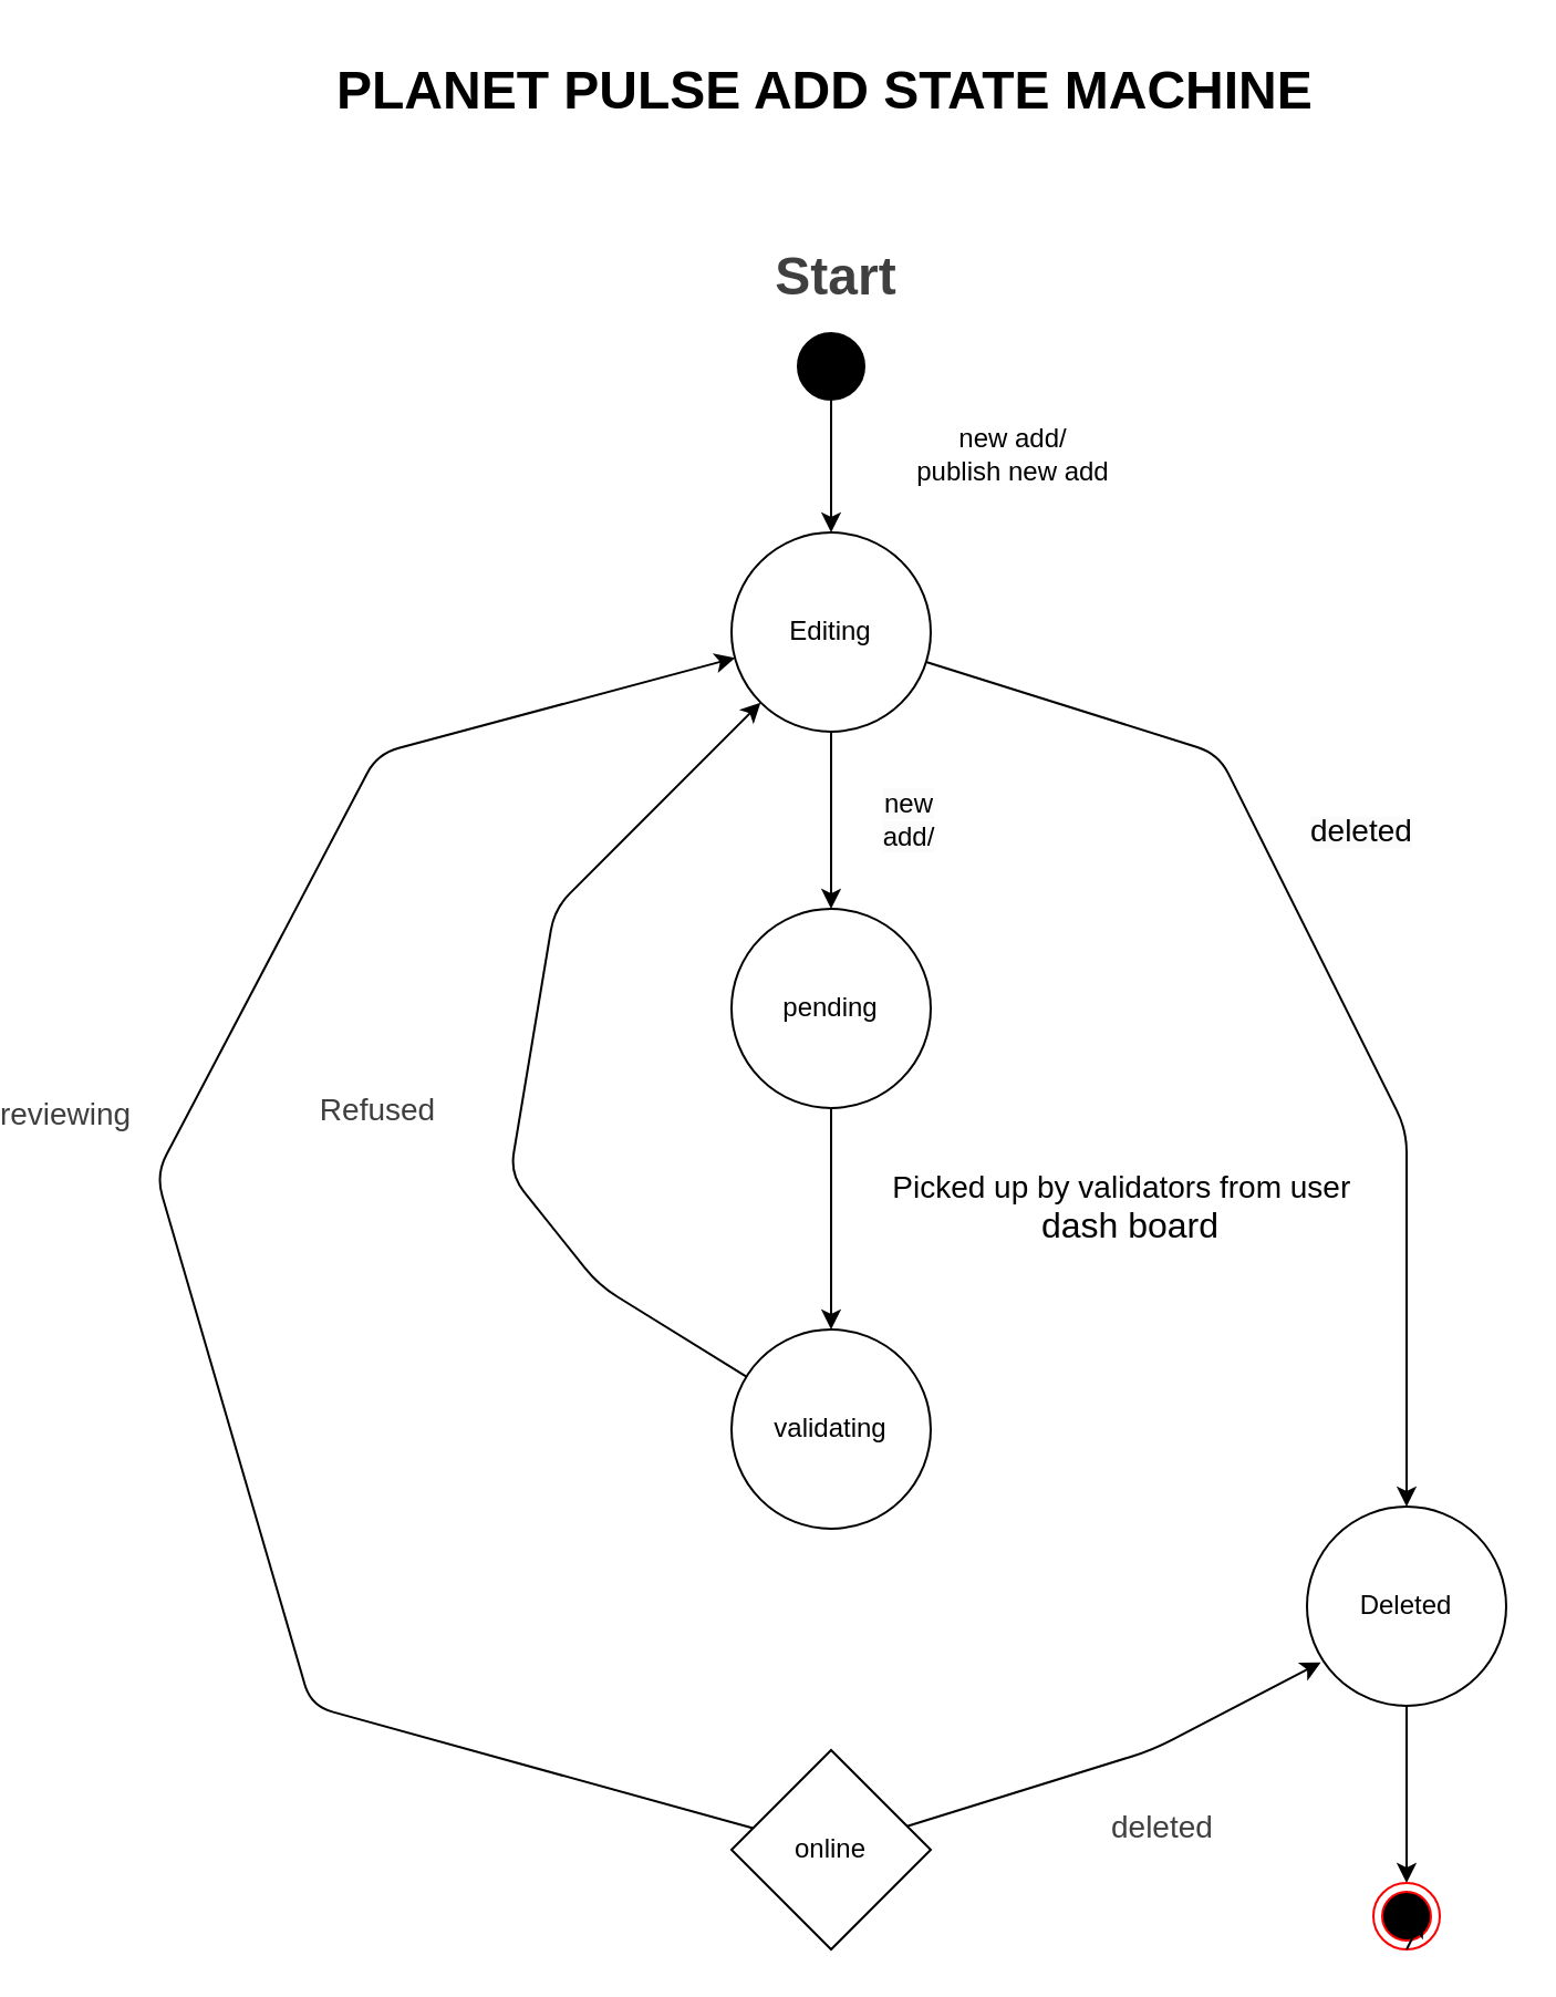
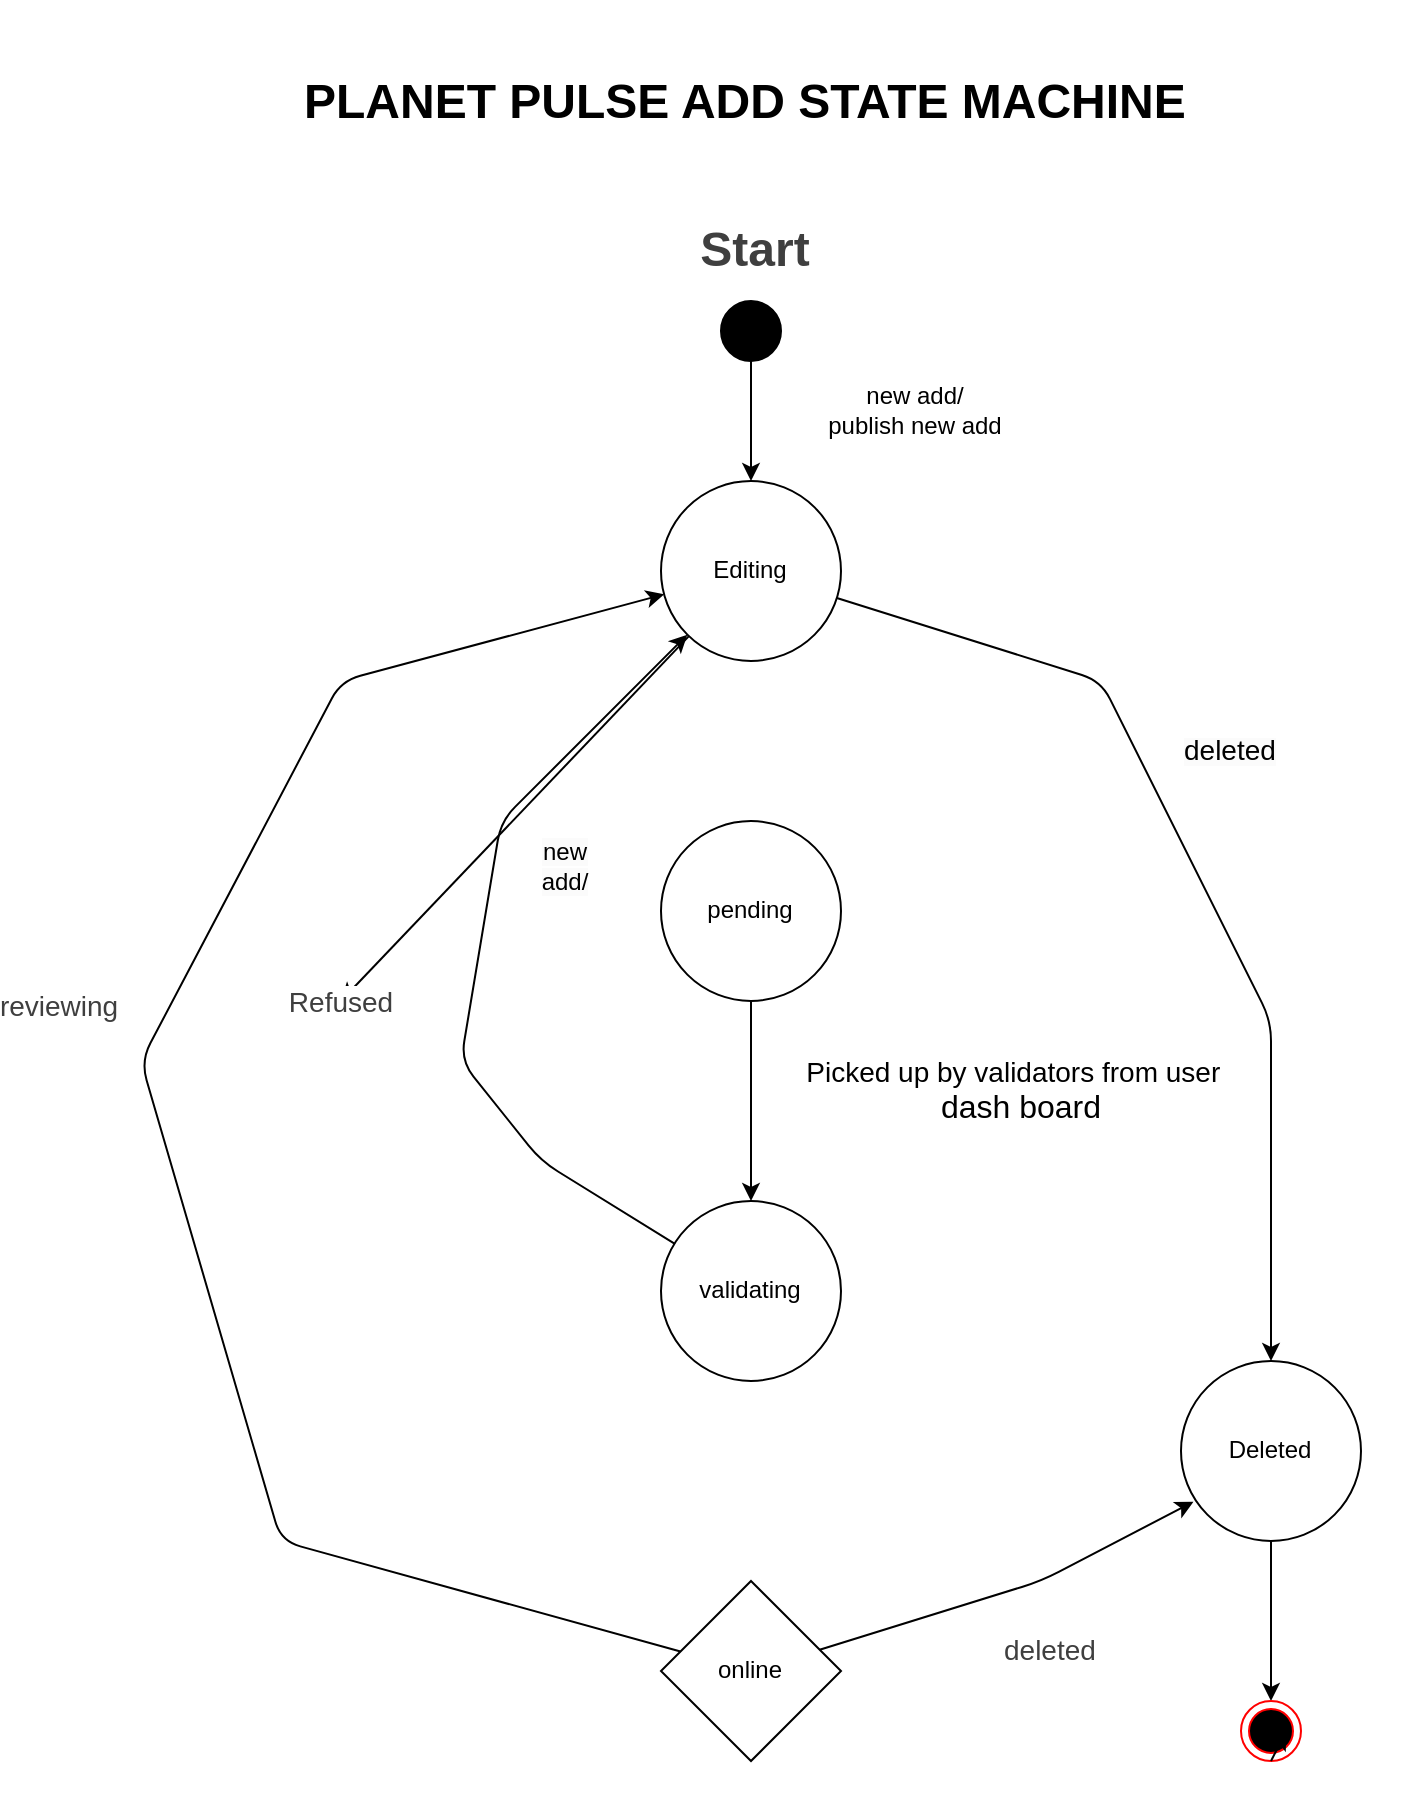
- <mxCell id="10" value="&lt;h1 style=&quot;margin-top: 0px;&quot;&gt;PLANET PULSE ADD STATE MACHINE&lt;/h1&gt;" style="text;html=1;whiteSpace=wrap;overflow=hidden;rounded=0;" vertex="1" parent="1"><mxGeometry x="100" y="20" width="480" height="50" as="geometry" /></mxCell>
+ <mxCell id="10" value="&lt;h1 style=&quot;margin-top: 0px;&quot;&gt;PLANET PULSE ADD STATE MACHINE&lt;/h1&gt;" style="text;html=1;whiteSpace=wrap;overflow=hidden;rounded=0;" vertex="1" parent="1"><mxGeometry x="100" y="30" width="480" height="50" as="geometry" /></mxCell>
- <mxCell id="4" value="&lt;meta charset=&quot;utf-8&quot;&gt;&lt;span style=&quot;color: rgb(0, 0, 0); font-family: Helvetica; font-size: 12px; font-style: normal; font-variant-ligatures: normal; font-variant-caps: normal; font-weight: 400; letter-spacing: normal; orphans: 2; text-align: center; text-indent: 0px; text-transform: none; widows: 2; word-spacing: 0px; -webkit-text-stroke-width: 0px; white-space: normal; background-color: rgb(251, 251, 251); text-decoration-thickness: initial; text-decoration-style: initial; text-decoration-color: initial; display: inline !important; float: none;&quot;&gt;new add/&lt;/span&gt;&lt;br class=&quot;Apple-interchange-newline&quot;&gt;" style="edgeStyle=none;html=1;" edge="1" parent="1" source="5" target="9"><mxGeometry y="35" relative="1" as="geometry"><mxPoint as="offset" /></mxGeometry></mxCell>
+ <mxCell id="4" value="&lt;meta charset=&quot;utf-8&quot;&gt;&lt;span style=&quot;color: rgb(0, 0, 0); font-family: Helvetica; font-size: 12px; font-style: normal; font-variant-ligatures: normal; font-variant-caps: normal; font-weight: 400; letter-spacing: normal; orphans: 2; text-align: center; text-indent: 0px; text-transform: none; widows: 2; word-spacing: 0px; -webkit-text-stroke-width: 0px; white-space: normal; background-color: rgb(251, 251, 251); text-decoration-thickness: initial; text-decoration-style: initial; text-decoration-color: initial; display: inline !important; float: none;&quot;&gt;new add/&lt;/span&gt;&lt;br class=&quot;Apple-interchange-newline&quot;&gt;" style="edgeStyle=none;html=1;" edge="1" parent="1" source="5" target="23"><mxGeometry y="35" relative="1" as="geometry"><mxPoint as="offset" /></mxGeometry></mxCell>
